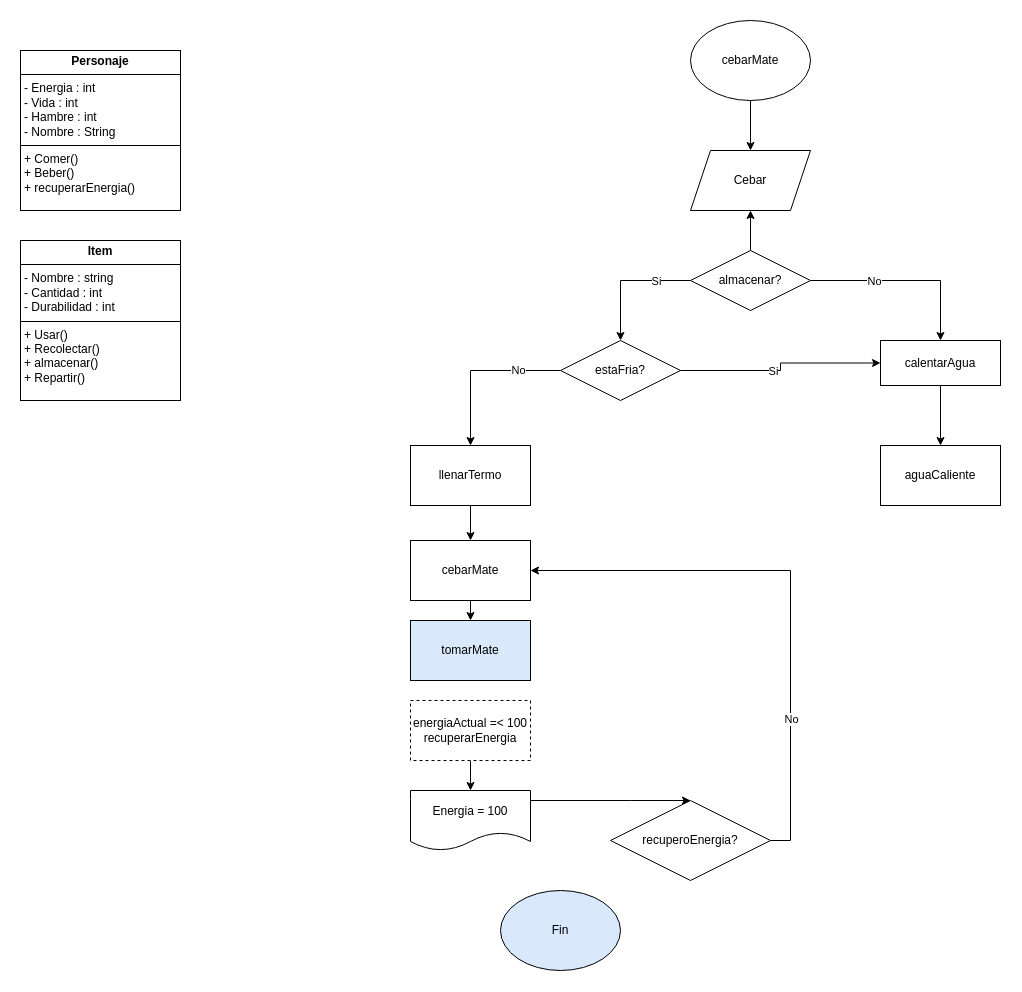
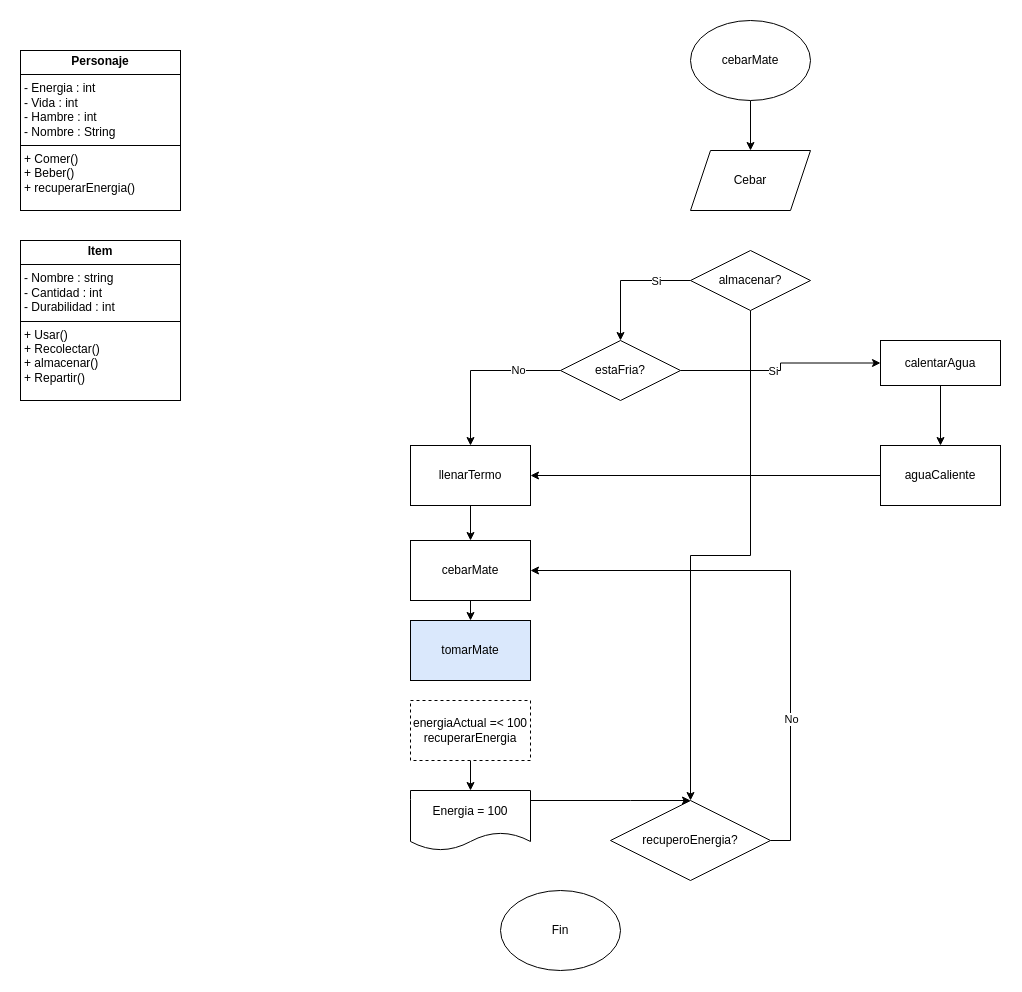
- <mxCell id="9" style="edgeStyle=orthogonalEdgeStyle;rounded=0;orthogonalLoop=1;jettySize=auto;html=1;entryX=0.5;entryY=1;entryDx=0;entryDy=0;" edge="1" parent="1" source="12" target="6"><mxGeometry relative="1" as="geometry" /></mxCell>
+ <mxCell id="9" style="edgeStyle=orthogonalEdgeStyle;rounded=0;orthogonalLoop=1;jettySize=auto;html=1;" edge="1" parent="1" source="12" target="32"><mxGeometry relative="1" as="geometry" /></mxCell>
- <mxCell id="10" style="edgeStyle=orthogonalEdgeStyle;rounded=0;orthogonalLoop=1;jettySize=auto;html=1;exitX=1;exitY=0.5;exitDx=0;exitDy=0;entryX=0.5;entryY=0;entryDx=0;entryDy=0;" edge="1" parent="1" source="12" target="19"><mxGeometry relative="1" as="geometry" /></mxCell>
- <mxCell id="11" value="No" style="edgeLabel;html=1;align=center;verticalAlign=middle;resizable=0;points=[];" vertex="1" connectable="0" parent="10"><mxGeometry x="-0.155" y="1" relative="1" as="geometry"><mxPoint x="-17" y="1" as="offset" /></mxGeometry></mxCell>
+ <mxCell id="24" style="edgeStyle=orthogonalEdgeStyle;rounded=0;orthogonalLoop=1;jettySize=auto;html=1;exitX=0;exitY=0.5;exitDx=0;exitDy=0;entryX=1;entryY=0.5;entryDx=0;entryDy=0;" edge="1" parent="1" source="25" target="21"><mxGeometry relative="1" as="geometry" /></mxCell>
- <mxCell id="26" value="Fin" style="ellipse;whiteSpace=wrap;html=1;fillColor=#dae8fc;" vertex="1" parent="1"><mxGeometry x="500" y="890" width="120" height="80" as="geometry" /></mxCell>
+ <mxCell id="26" value="Fin" style="ellipse;whiteSpace=wrap;html=1;" vertex="1" parent="1"><mxGeometry x="500" y="890" width="120" height="80" as="geometry" /></mxCell>
